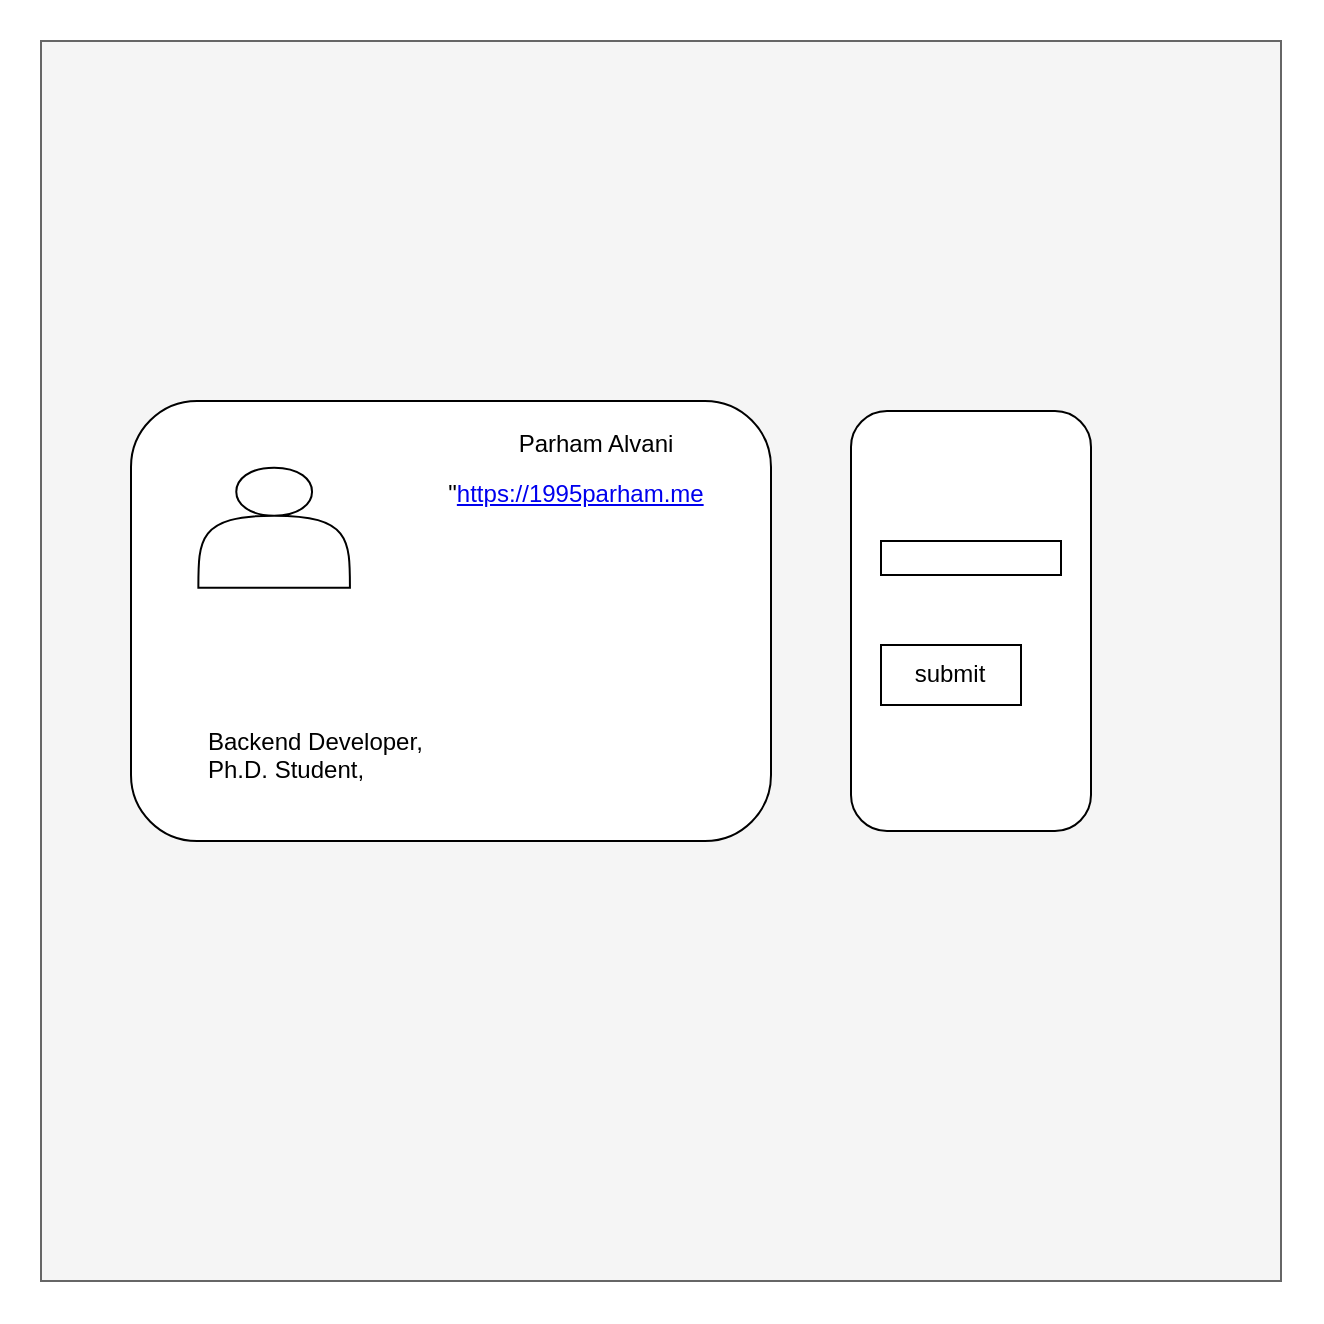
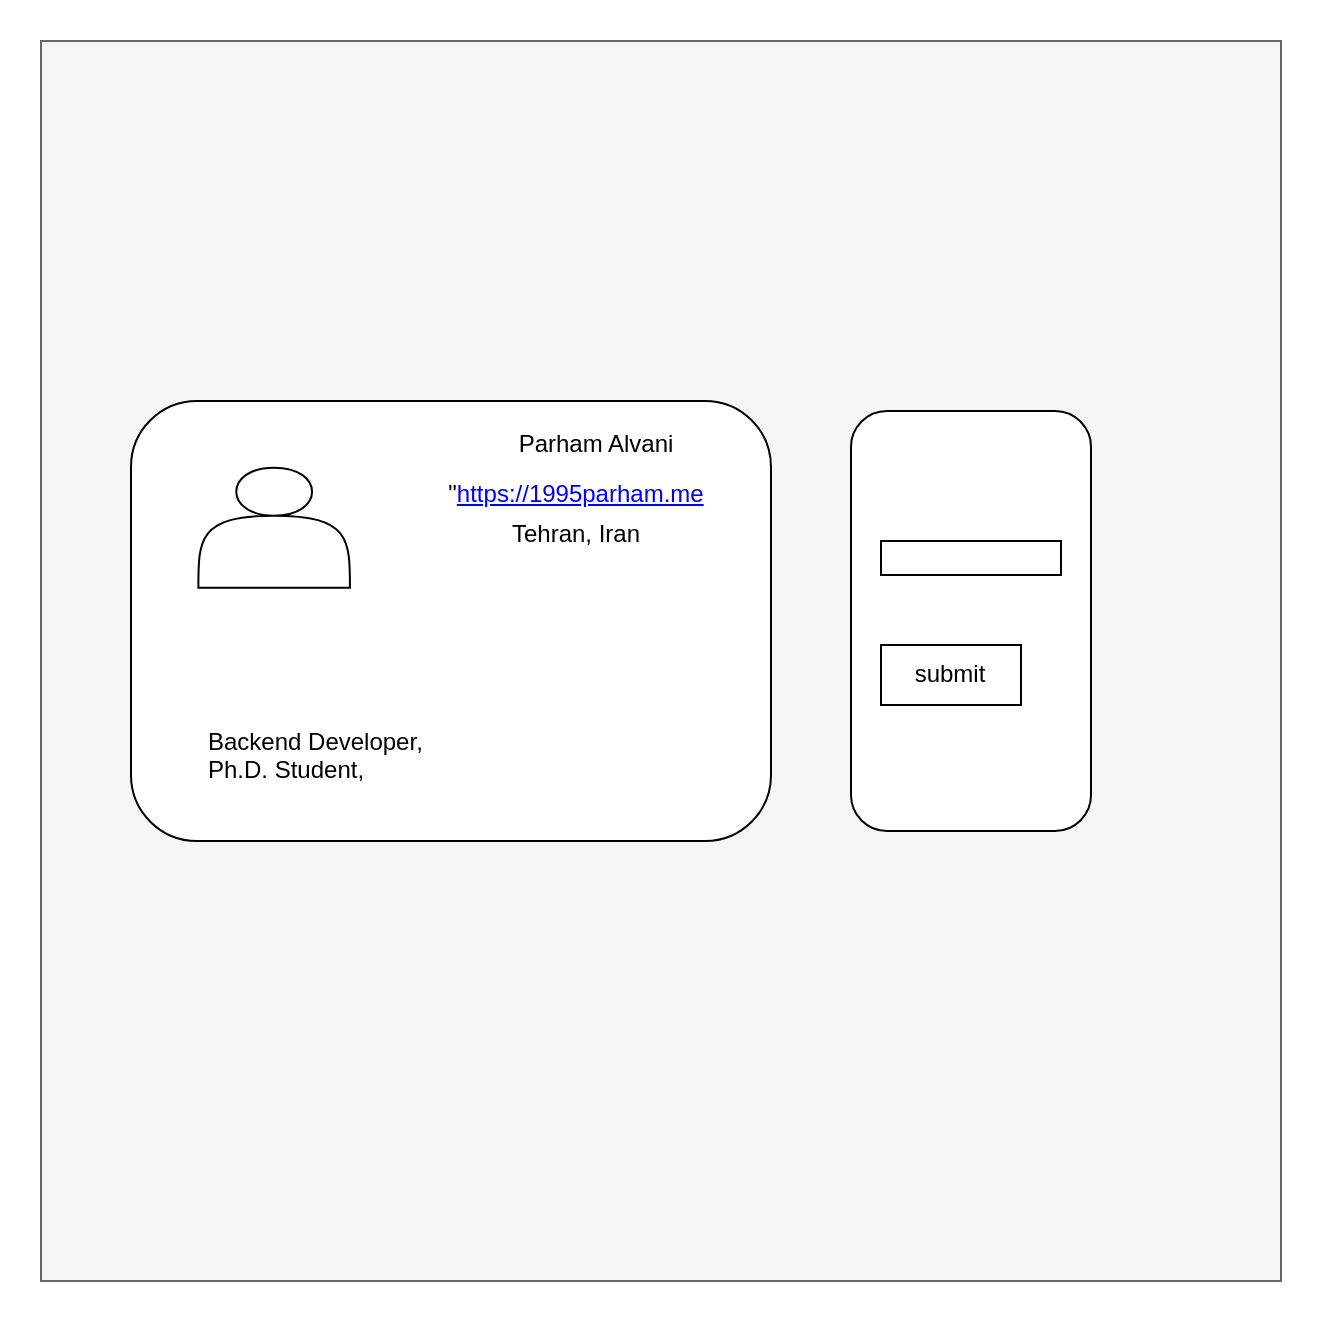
+ <mxCell id="8" value="&lt;span&gt;Tehran, Iran&lt;/span&gt;" style="text;html=1;strokeColor=none;fillColor=none;align=center;verticalAlign=middle;whiteSpace=wrap;rounded=0;" vertex="1" parent="3"><mxGeometry x="138.947" y="60" width="168.421" height="13.333" as="geometry" /></mxCell>
